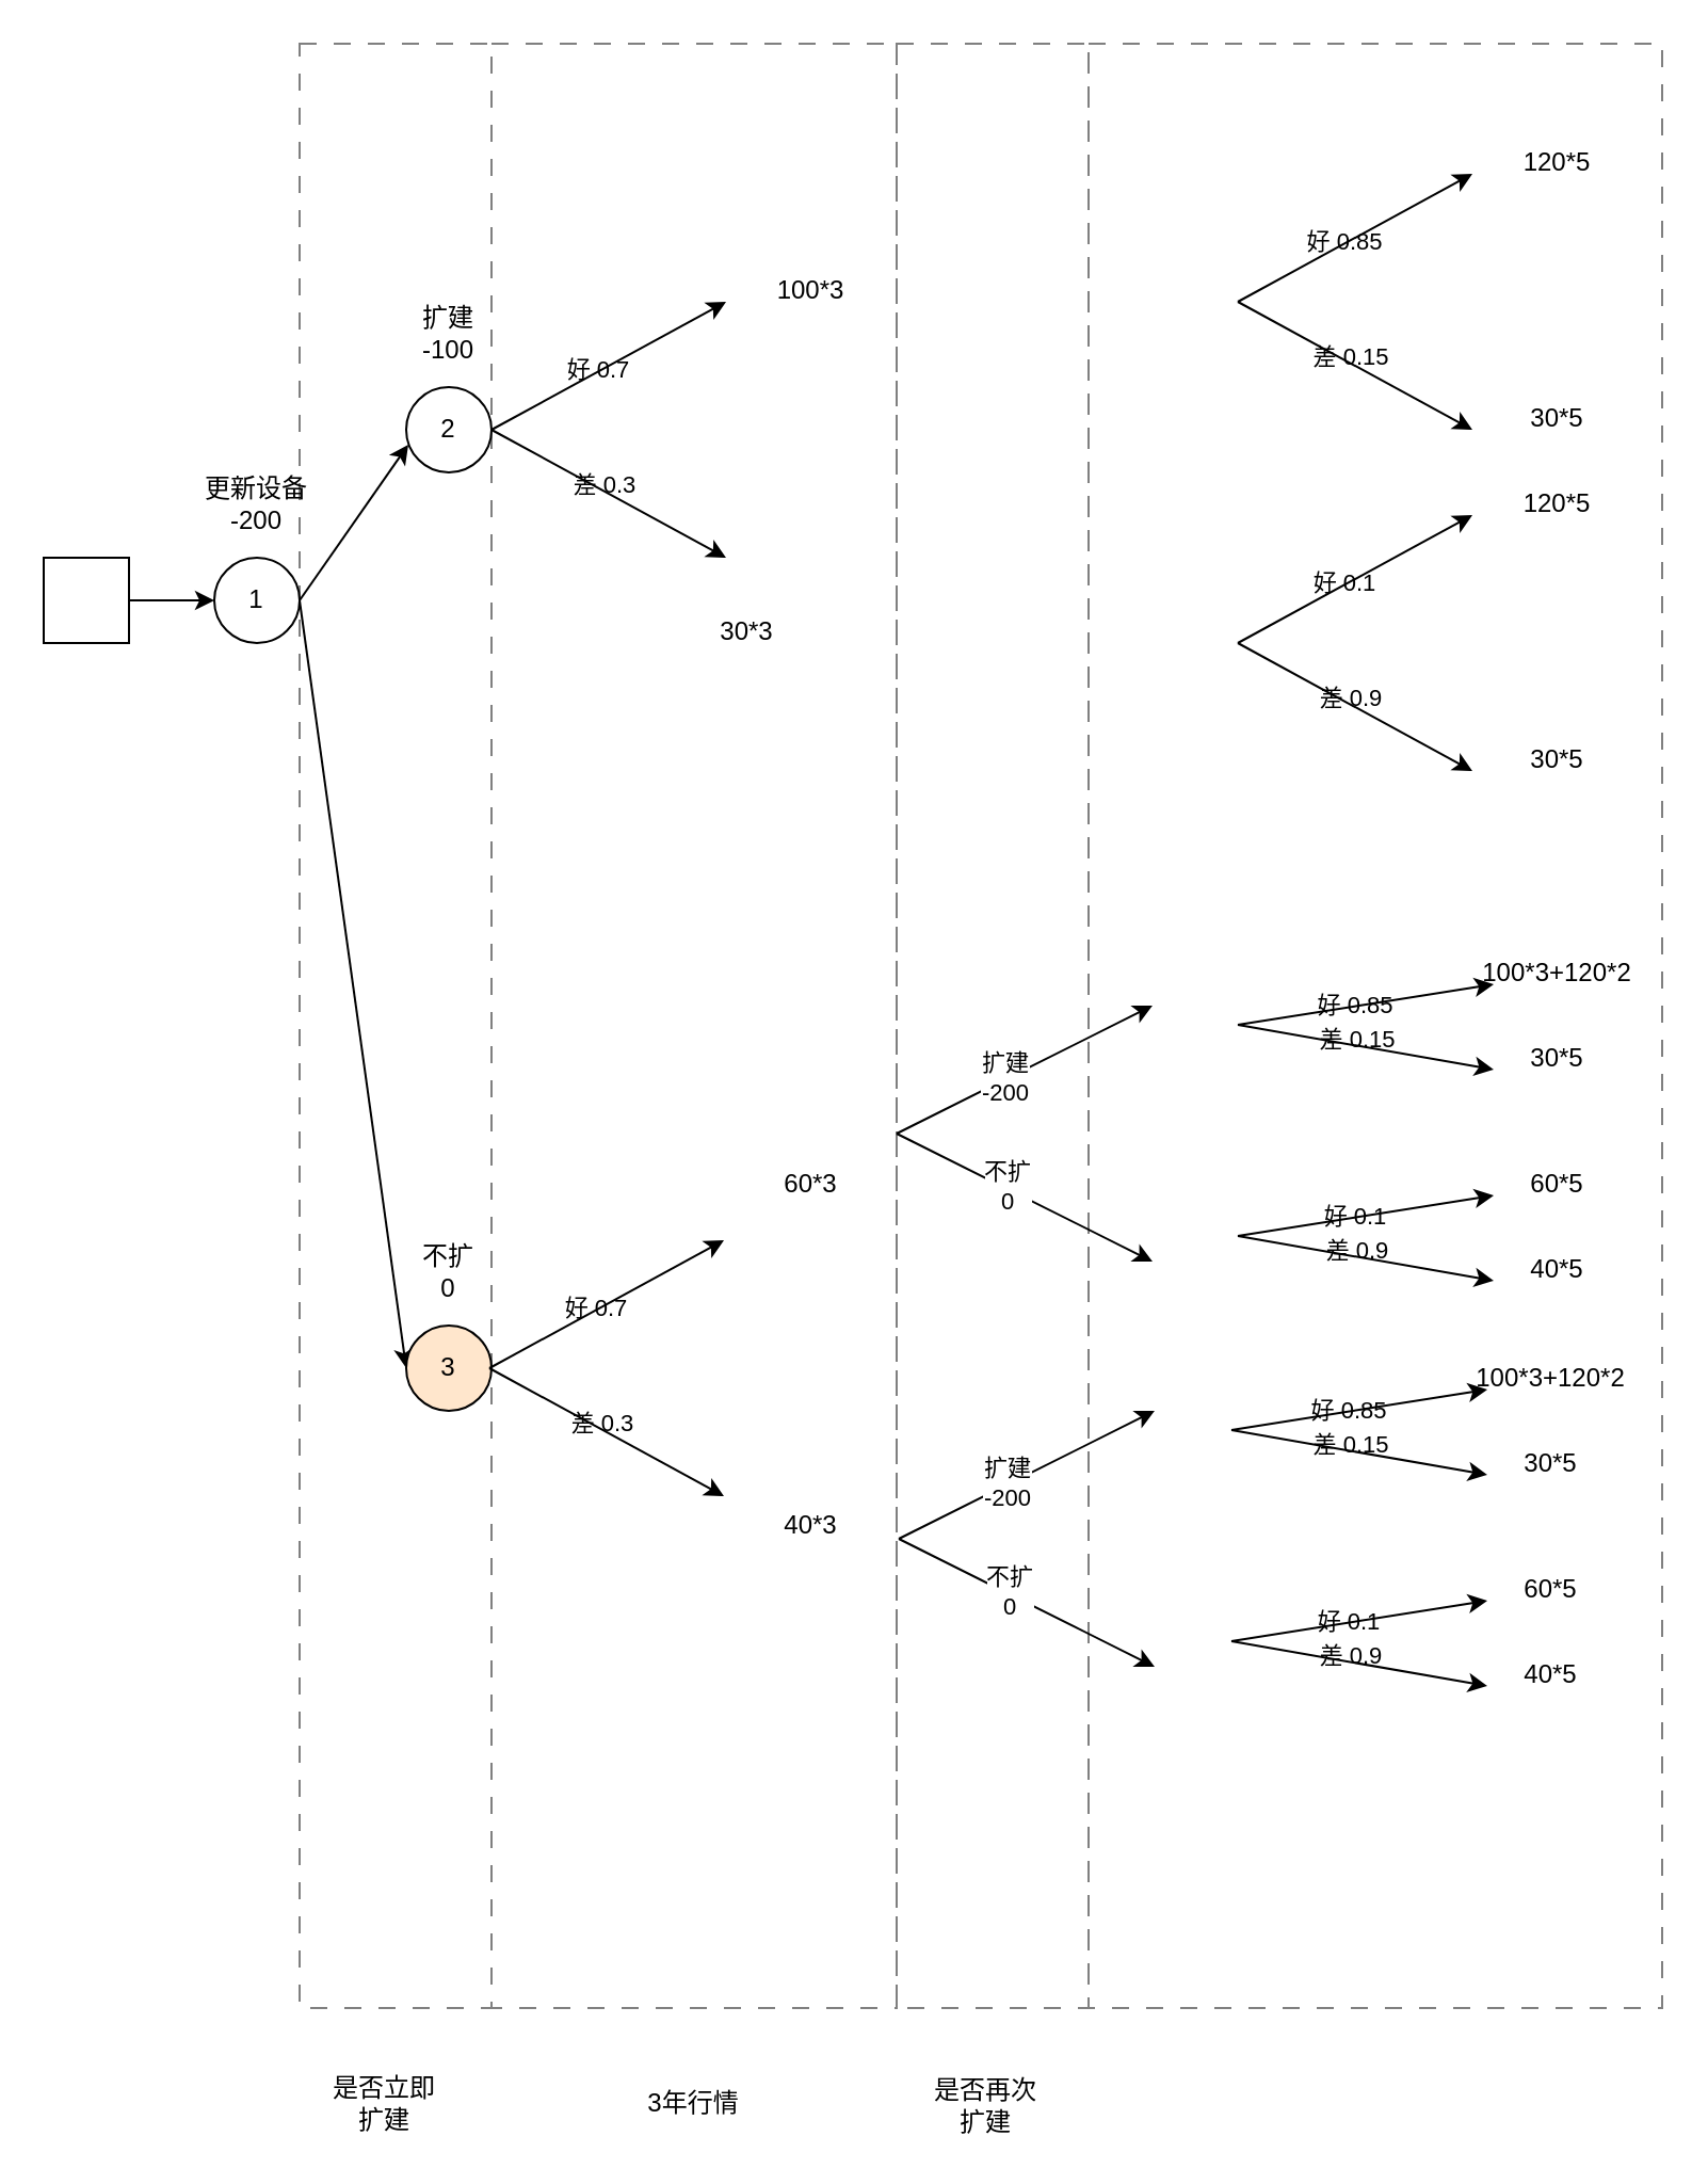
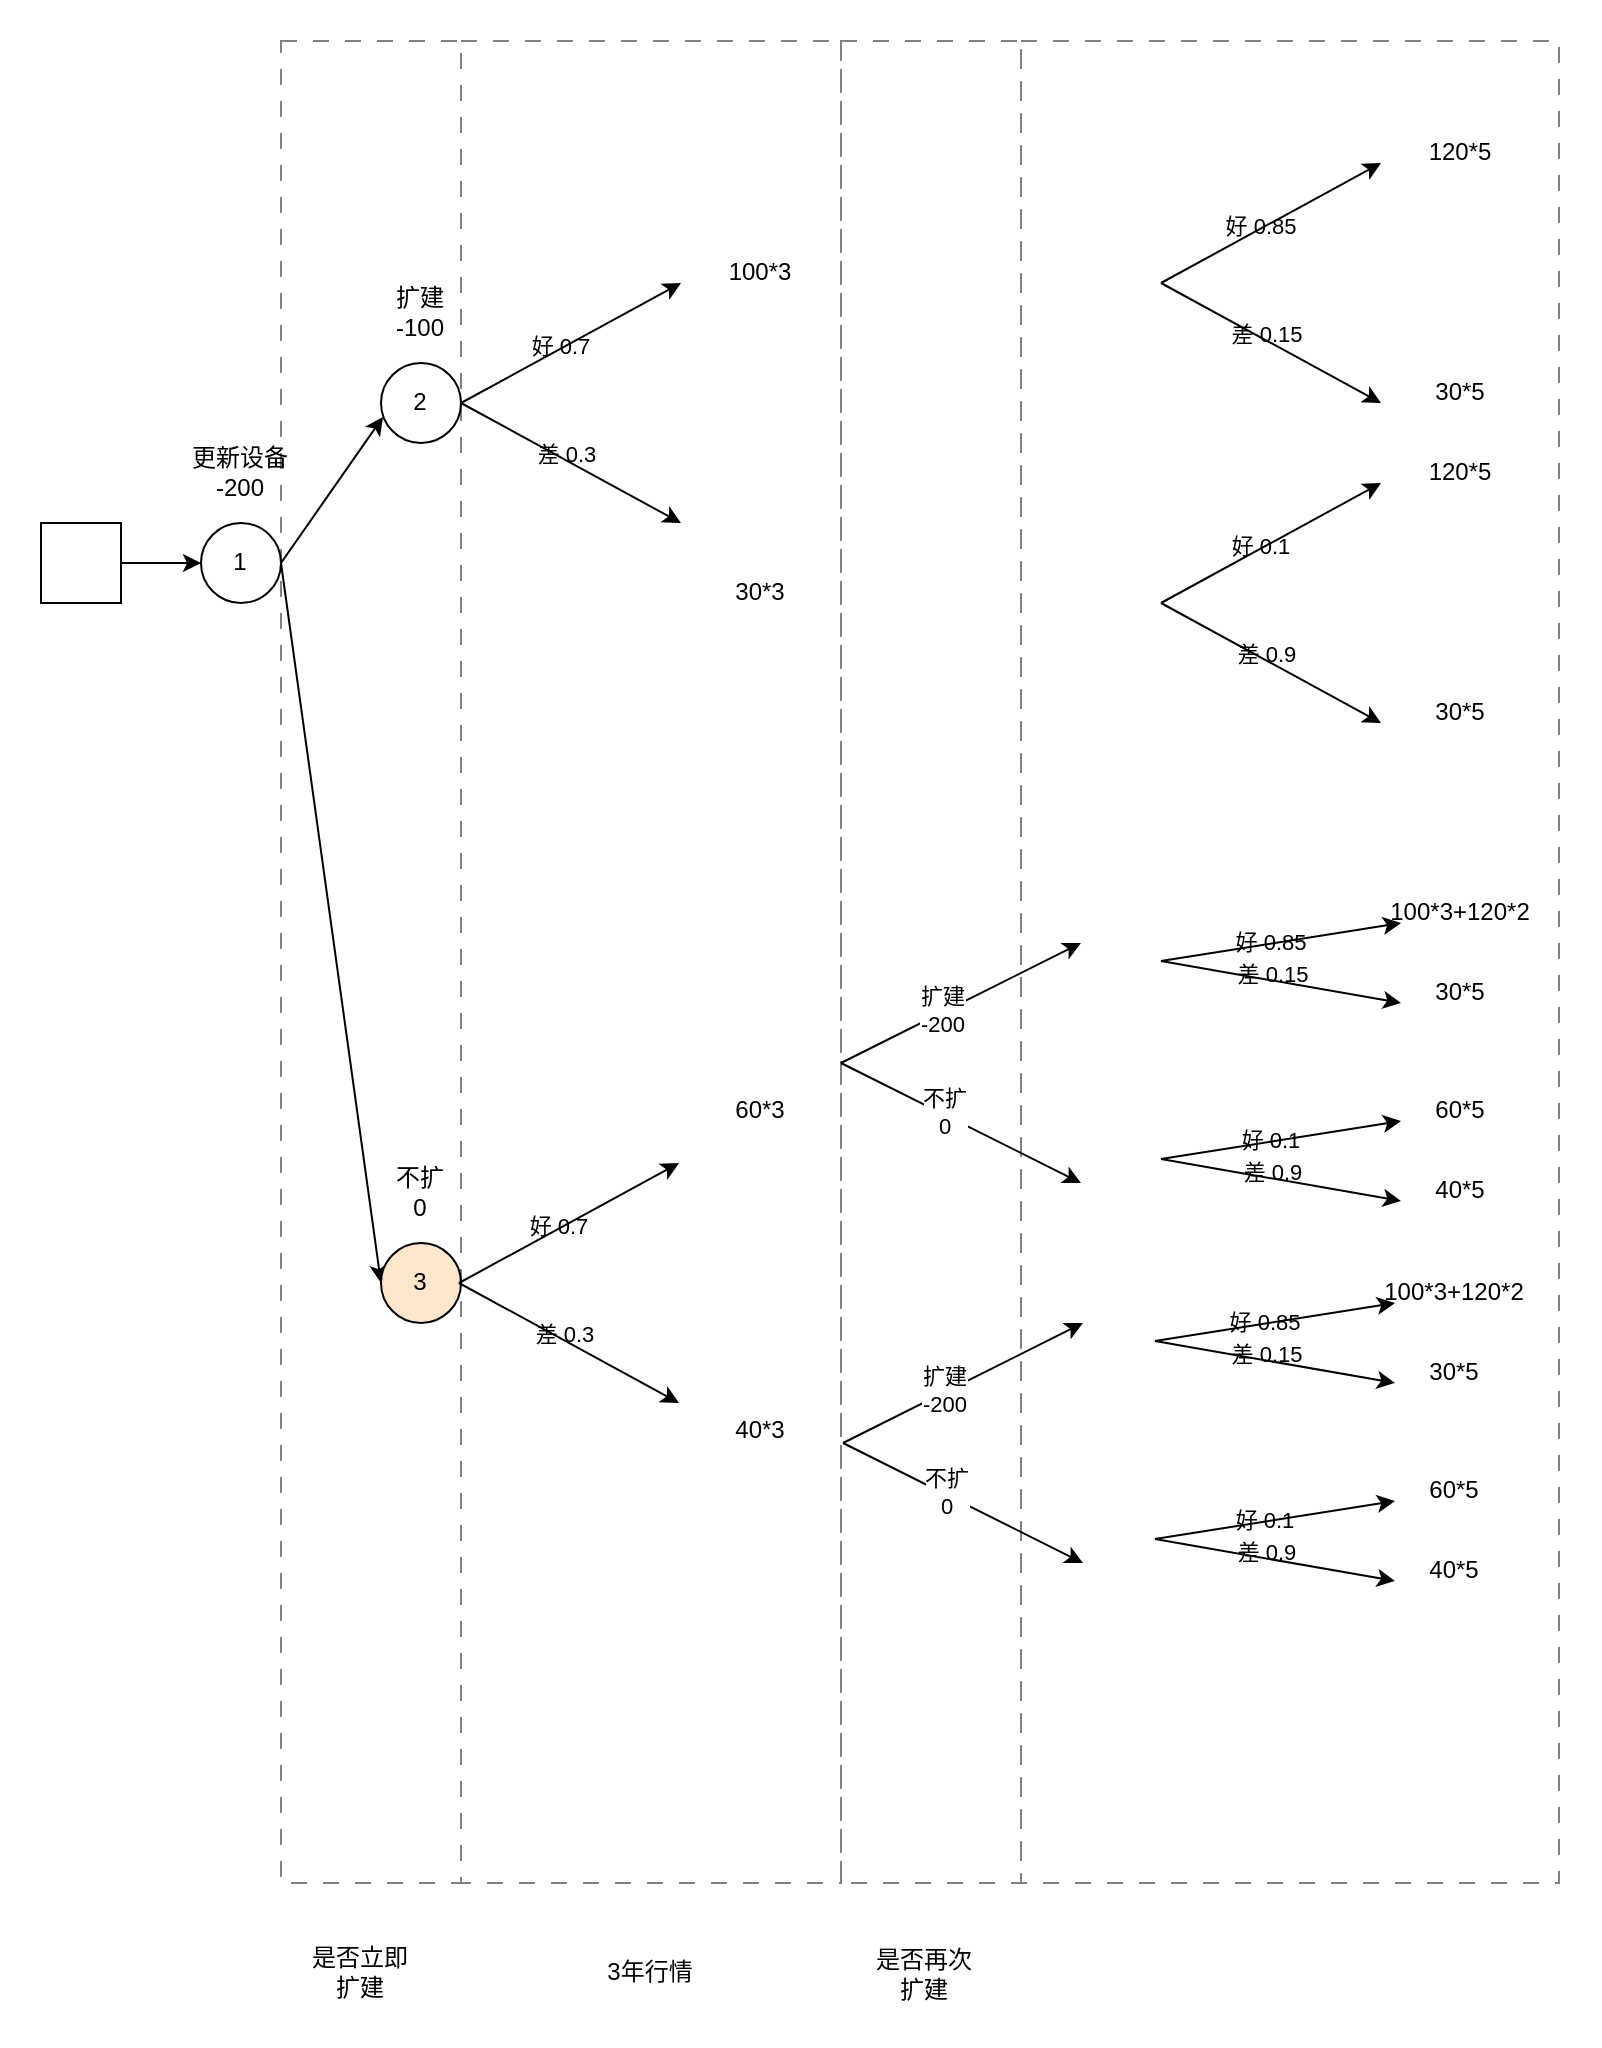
- <mxCell id="32" value="30*3" style="text;html=1;strokeColor=none;fillColor=none;align=center;verticalAlign=middle;whiteSpace=wrap;rounded=0;labelBackgroundColor=none;" vertex="1" parent="1"><mxGeometry x="320" y="281" width="60" height="30" as="geometry" /></mxCell>
+ <mxCell id="32" value="30*3" style="text;html=1;strokeColor=none;fillColor=none;align=center;verticalAlign=middle;whiteSpace=wrap;rounded=0;labelBackgroundColor=none;" vertex="1" parent="1"><mxGeometry x="350" y="281" width="60" height="30" as="geometry" /></mxCell>
